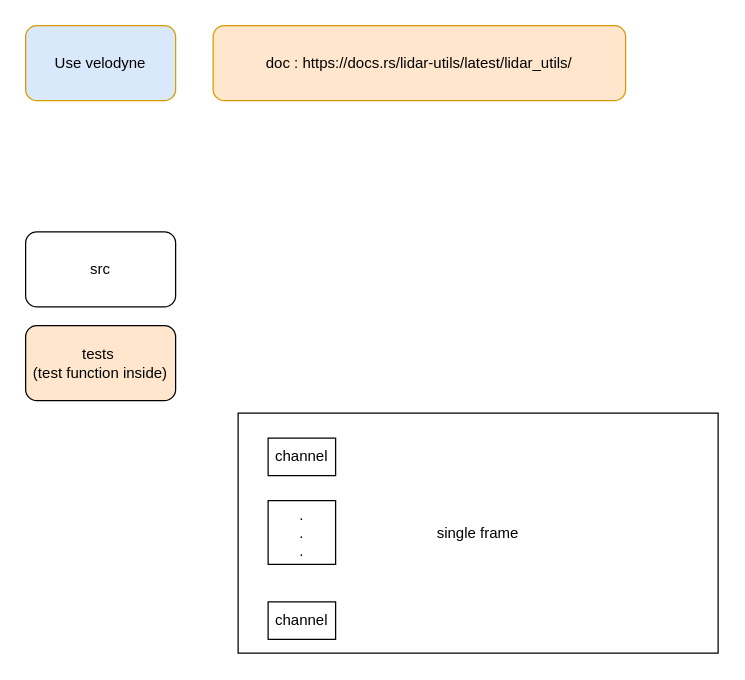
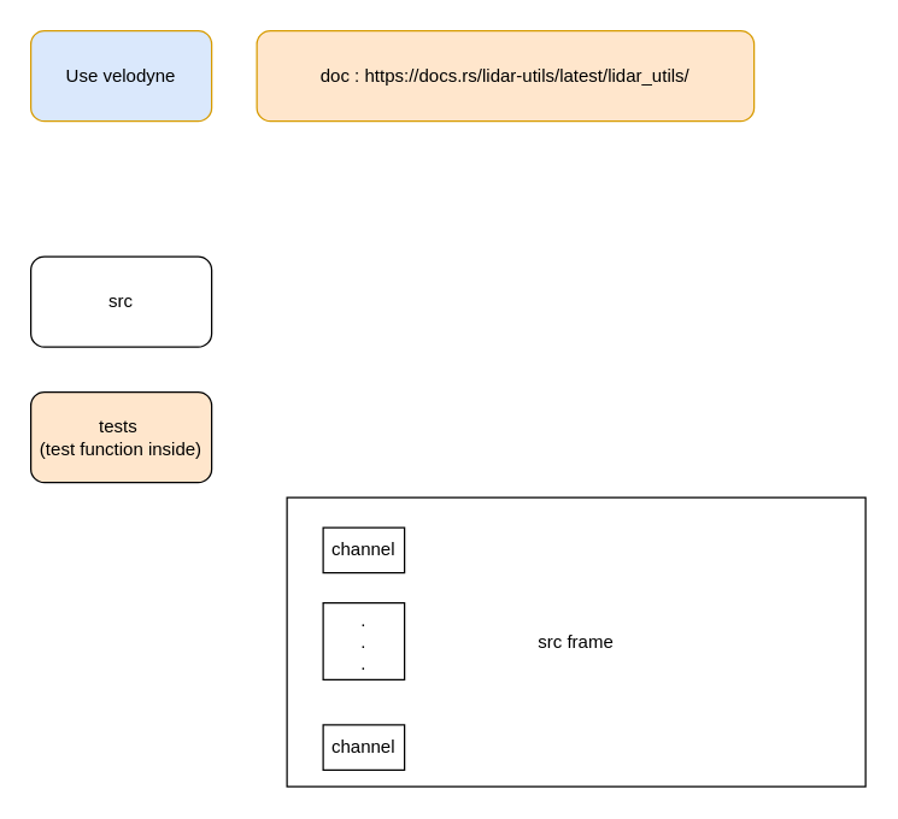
- <mxCell id="3" value="src" style="rounded=1;whiteSpace=wrap;html=1;" parent="1" vertex="1"><mxGeometry x="20" y="185" width="120" height="60" as="geometry" /></mxCell>
+ <mxCell id="3" value="src" style="rounded=1;whiteSpace=wrap;html=1;" parent="1" vertex="1"><mxGeometry x="20" y="170" width="120" height="60" as="geometry" /></mxCell>
- <mxCell id="6" value="single frame" style="rounded=0;whiteSpace=wrap;html=1;" vertex="1" parent="1"><mxGeometry x="190" y="330" width="384" height="192" as="geometry" /></mxCell>
+ <mxCell id="6" value="src frame" style="rounded=0;whiteSpace=wrap;html=1;" vertex="1" parent="1"><mxGeometry x="190" y="330" width="384" height="192" as="geometry" /></mxCell>
